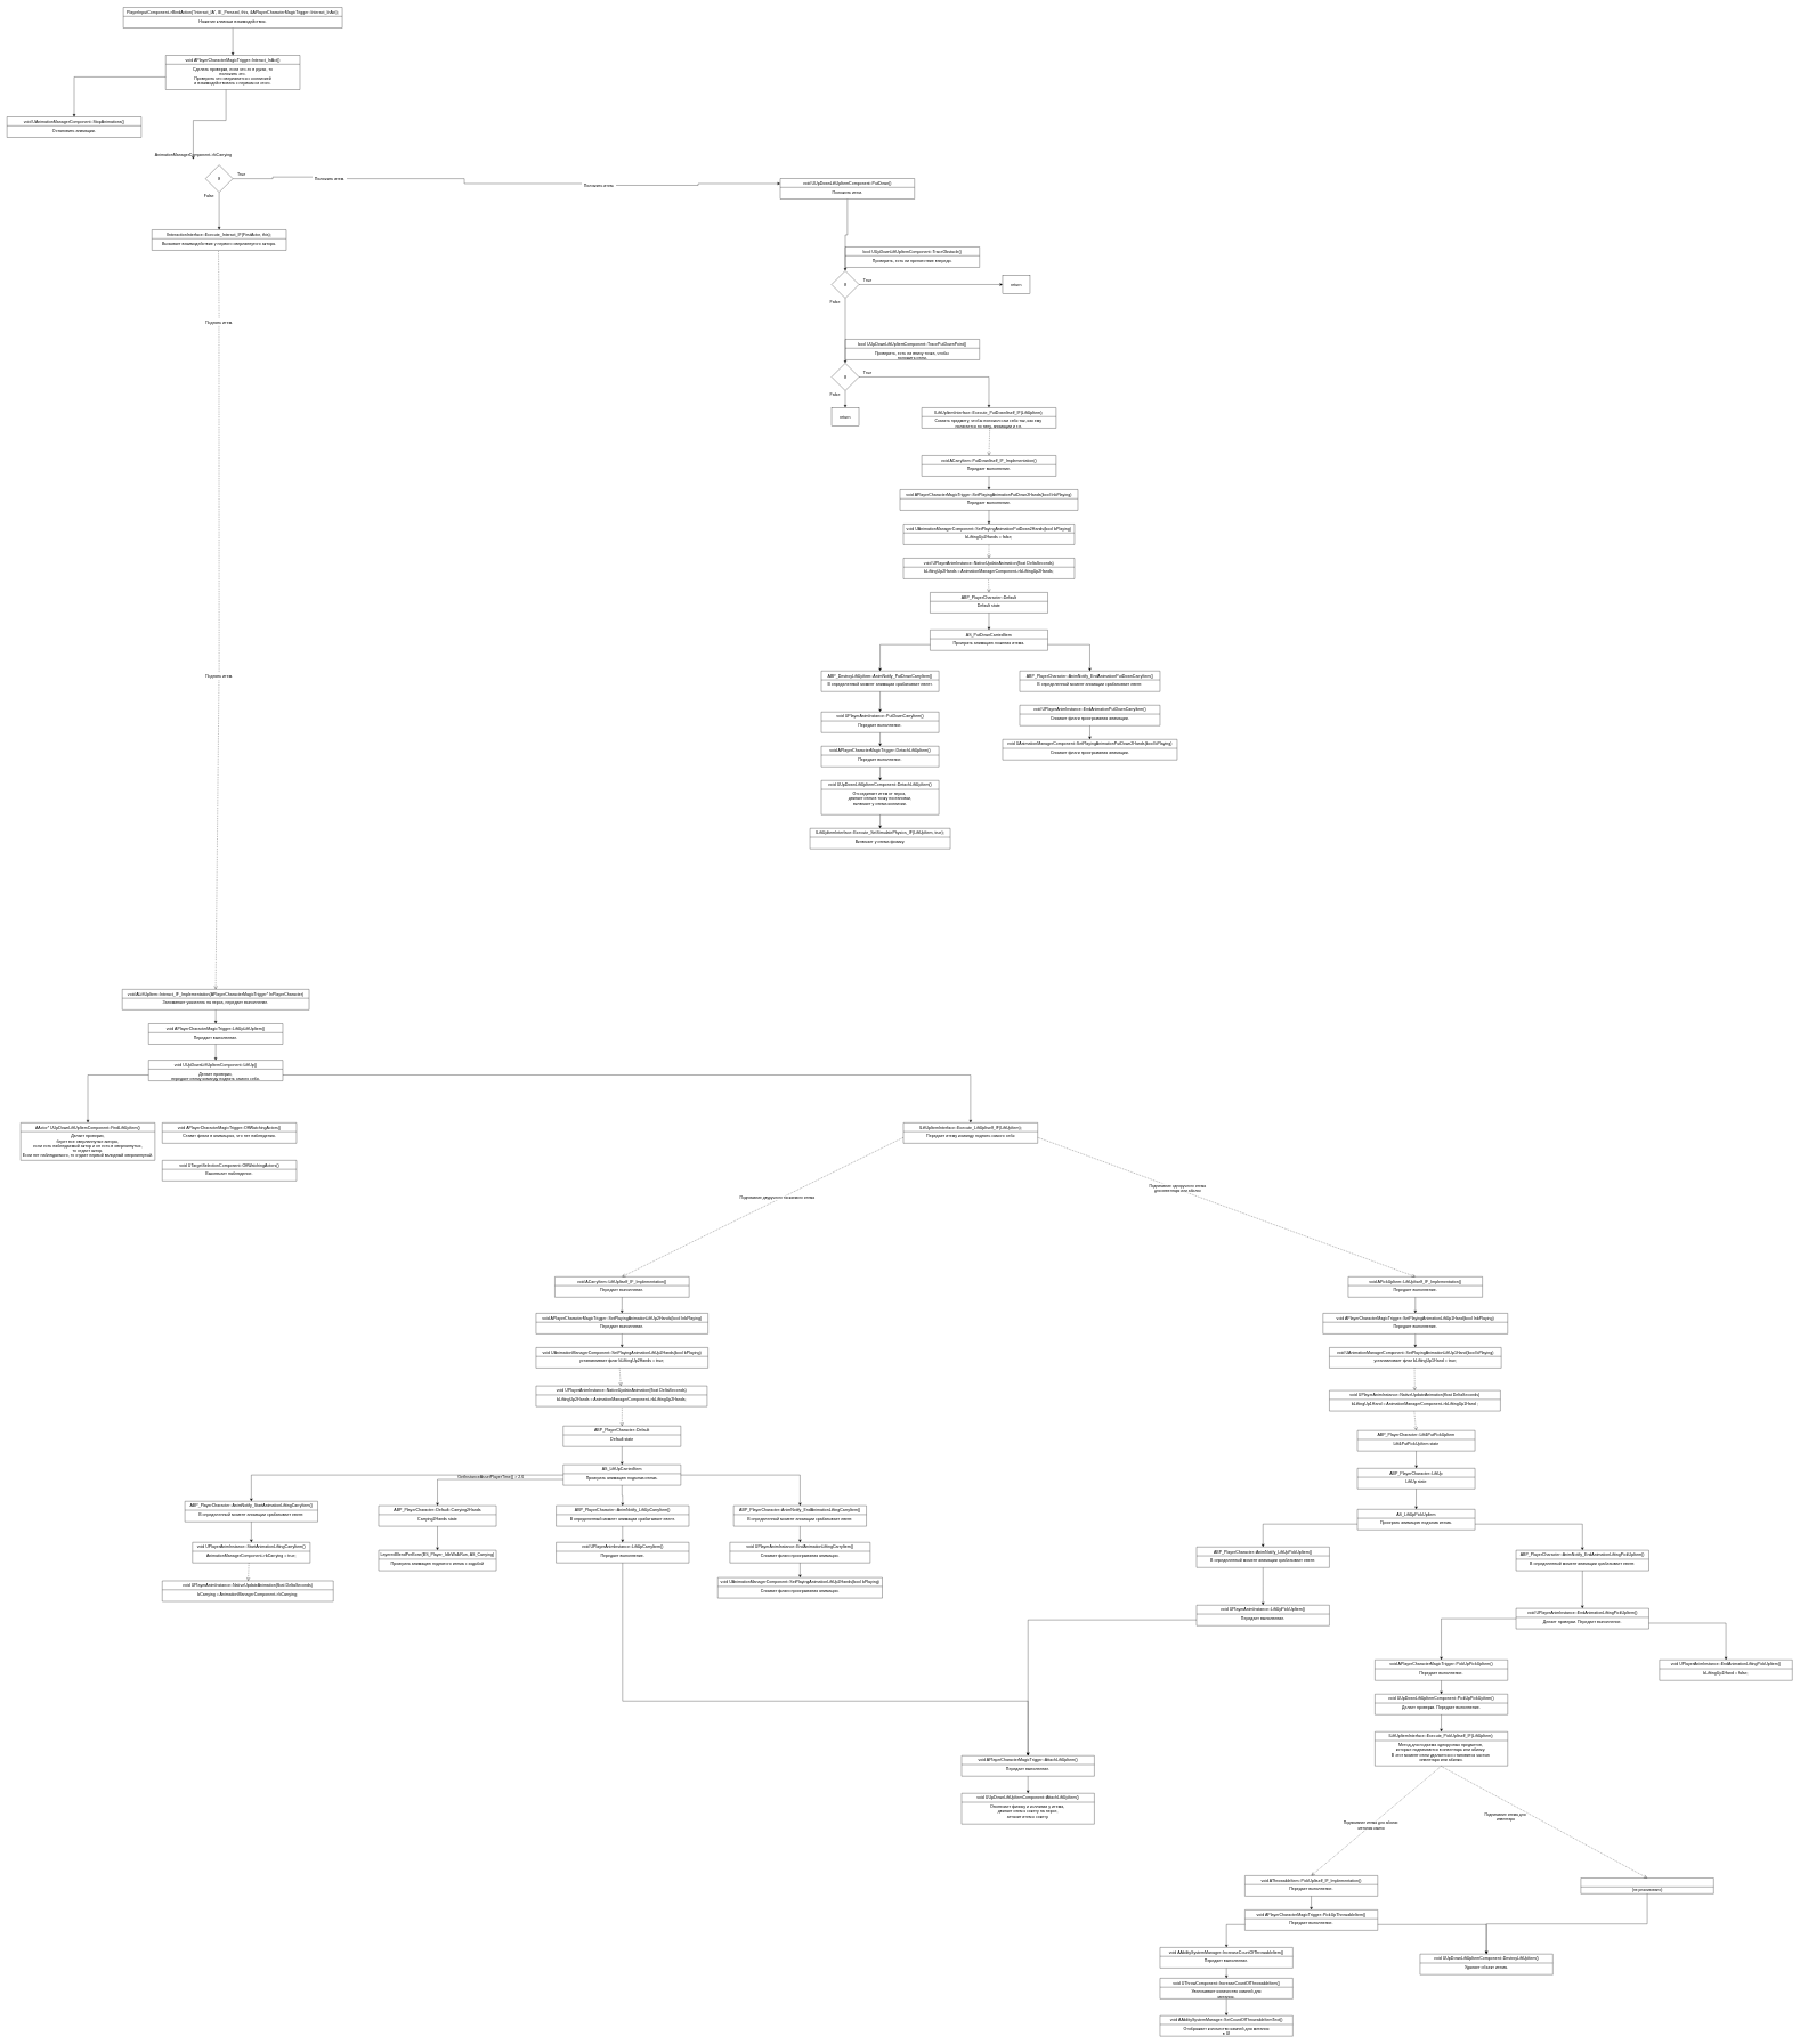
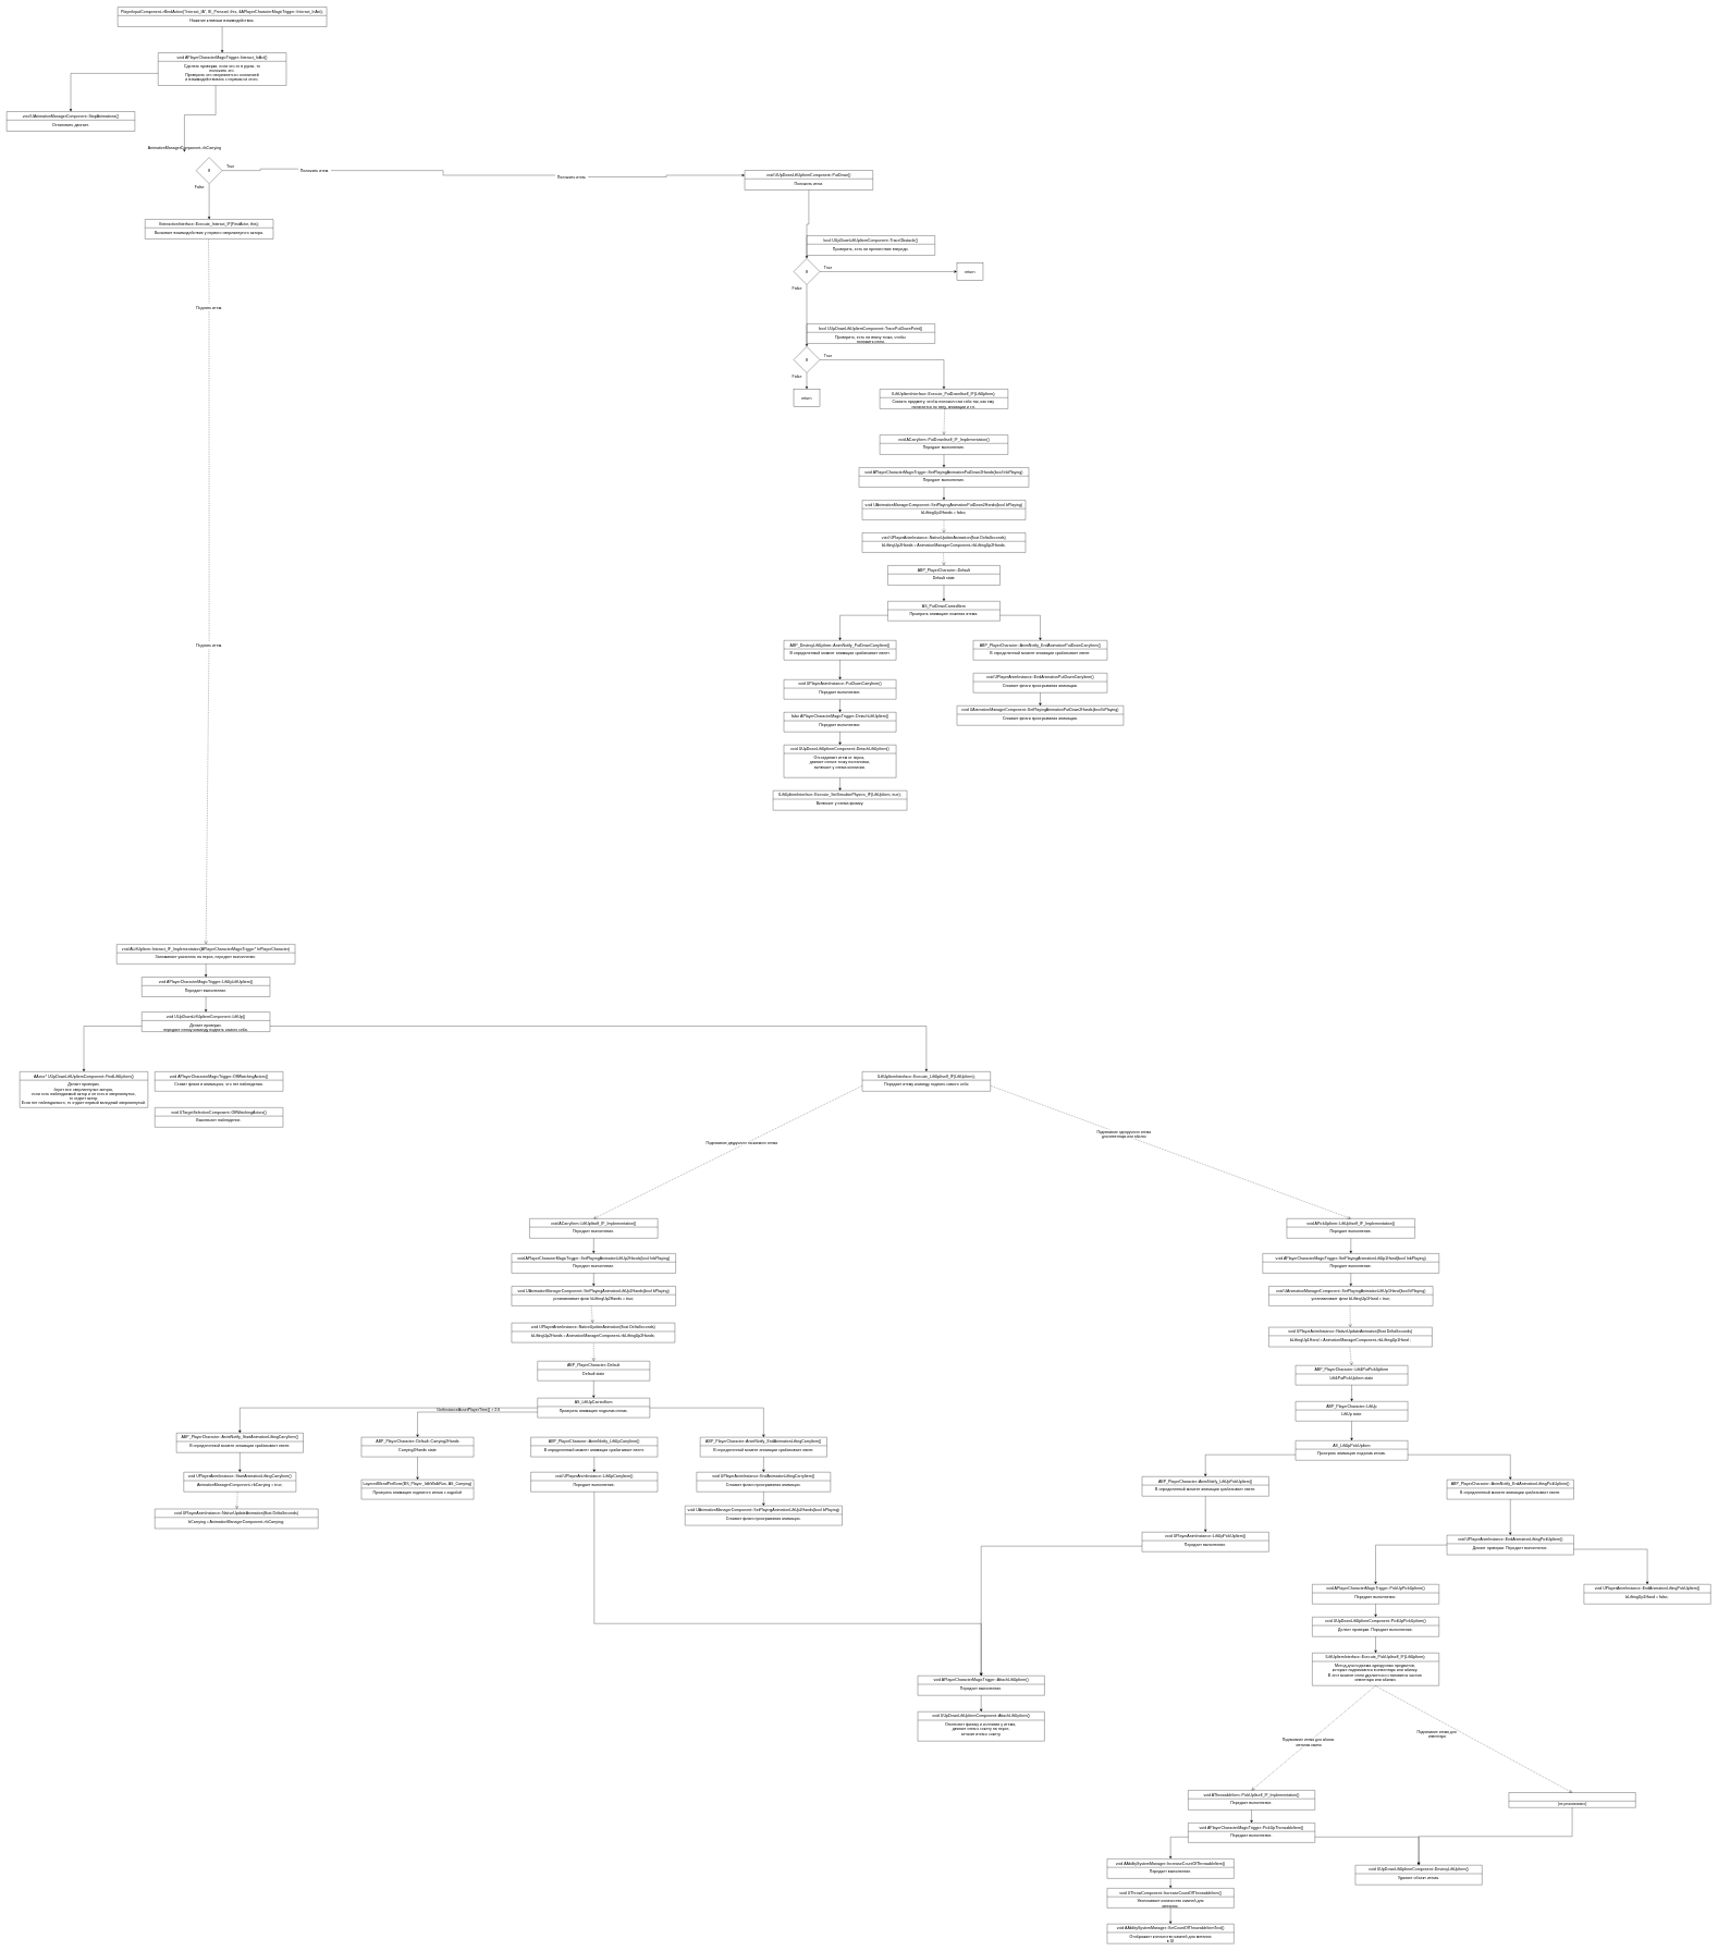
- <mxCell id="8" value="Остановить анимации." style="text;strokeColor=none;fillColor=none;align=center;verticalAlign=top;spacingLeft=4;spacingRight=4;overflow=hidden;rotatable=0;points=[[0,0.5],[1,0.5]];portConstraint=eastwest;collapsible=0;" parent="7" vertex="1"><mxGeometry y="26" width="392.5" height="34" as="geometry" /></mxCell>
+ <mxCell id="8" value="Остановить двигает." style="text;strokeColor=none;fillColor=none;align=center;verticalAlign=top;spacingLeft=4;spacingRight=4;overflow=hidden;rotatable=0;points=[[0,0.5],[1,0.5]];portConstraint=eastwest;collapsible=0;" parent="7" vertex="1"><mxGeometry y="26" width="392.5" height="34" as="geometry" /></mxCell>
- <mxCell id="67" value="void APlayerCharacterMagicTrigger::DetachLiftUpItem()" style="swimlane;fontStyle=0;childLayout=stackLayout;horizontal=1;startSize=26;fillColor=none;horizontalStack=0;resizeParent=1;resizeParentMax=0;resizeLast=0;collapsible=0;marginBottom=0;html=0;autosize=0;" parent="1" vertex="1"><mxGeometry x="2400" y="2179.5" width="343.75" height="60" as="geometry"><mxRectangle x="90" y="150" width="420" height="26" as="alternateBounds" /></mxGeometry></mxCell>
+ <mxCell id="67" value="false APlayerCharacterMagicTrigger::DetachLiftUpItem()" style="swimlane;fontStyle=0;childLayout=stackLayout;horizontal=1;startSize=26;fillColor=none;horizontalStack=0;resizeParent=1;resizeParentMax=0;resizeLast=0;collapsible=0;marginBottom=0;html=0;autosize=0;" parent="1" vertex="1"><mxGeometry x="2400" y="2179.5" width="343.75" height="60" as="geometry"><mxRectangle x="90" y="150" width="420" height="26" as="alternateBounds" /></mxGeometry></mxCell>
- <mxCell id="123" value="" style="edgeStyle=orthogonalEdgeStyle;rounded=0;orthogonalLoop=1;jettySize=auto;html=1;" edge="1" parent="1" source="126" target="135"><mxGeometry relative="1" as="geometry" /></mxCell>
